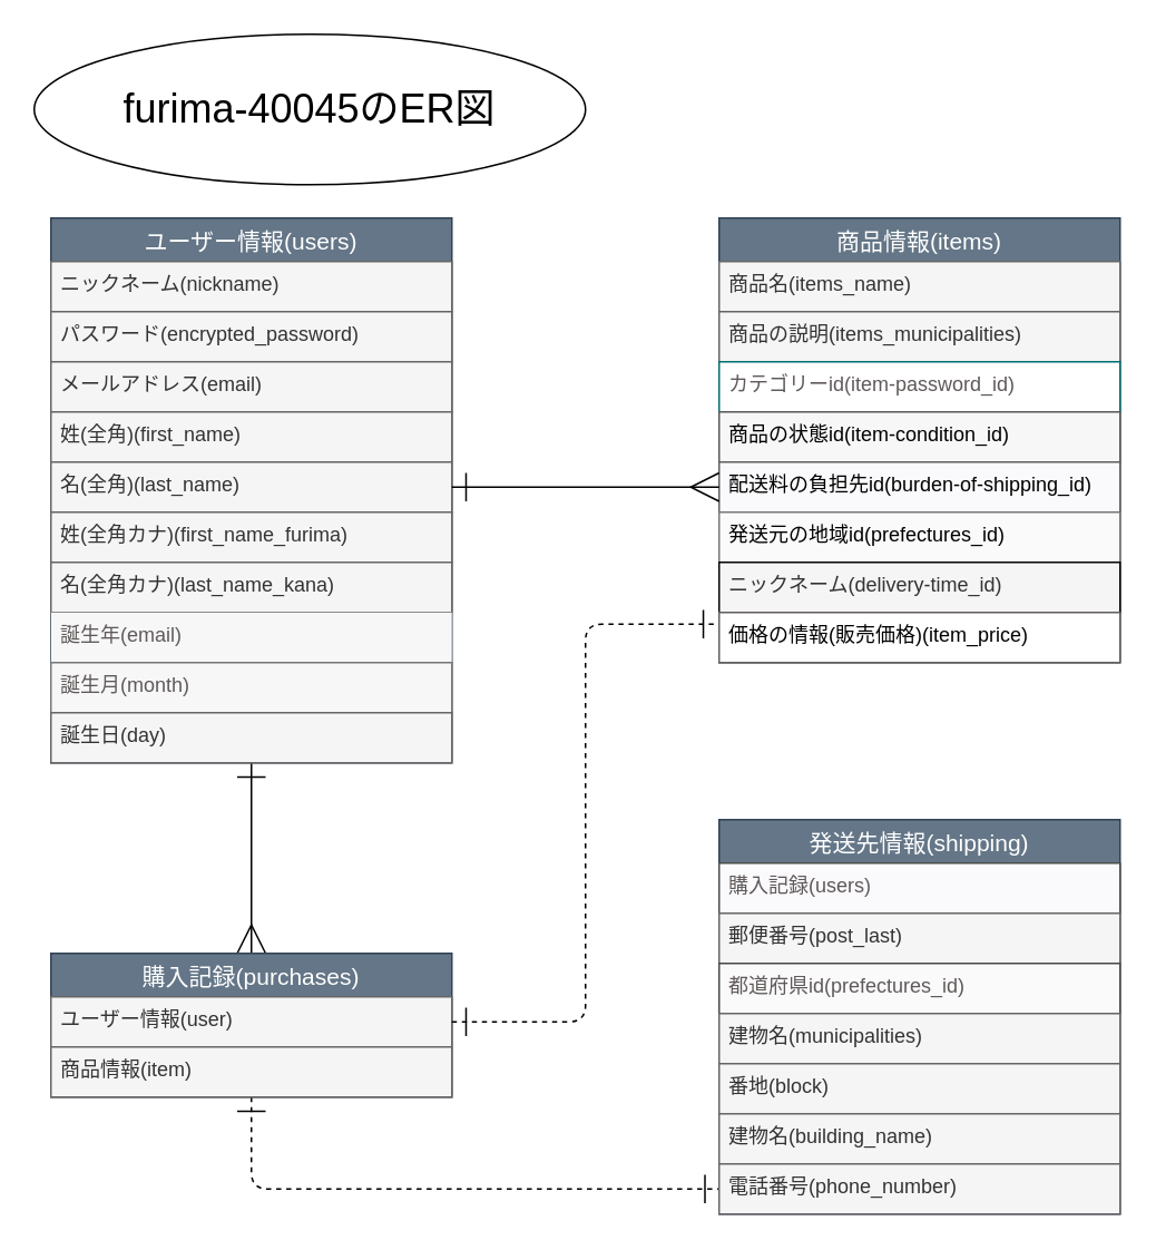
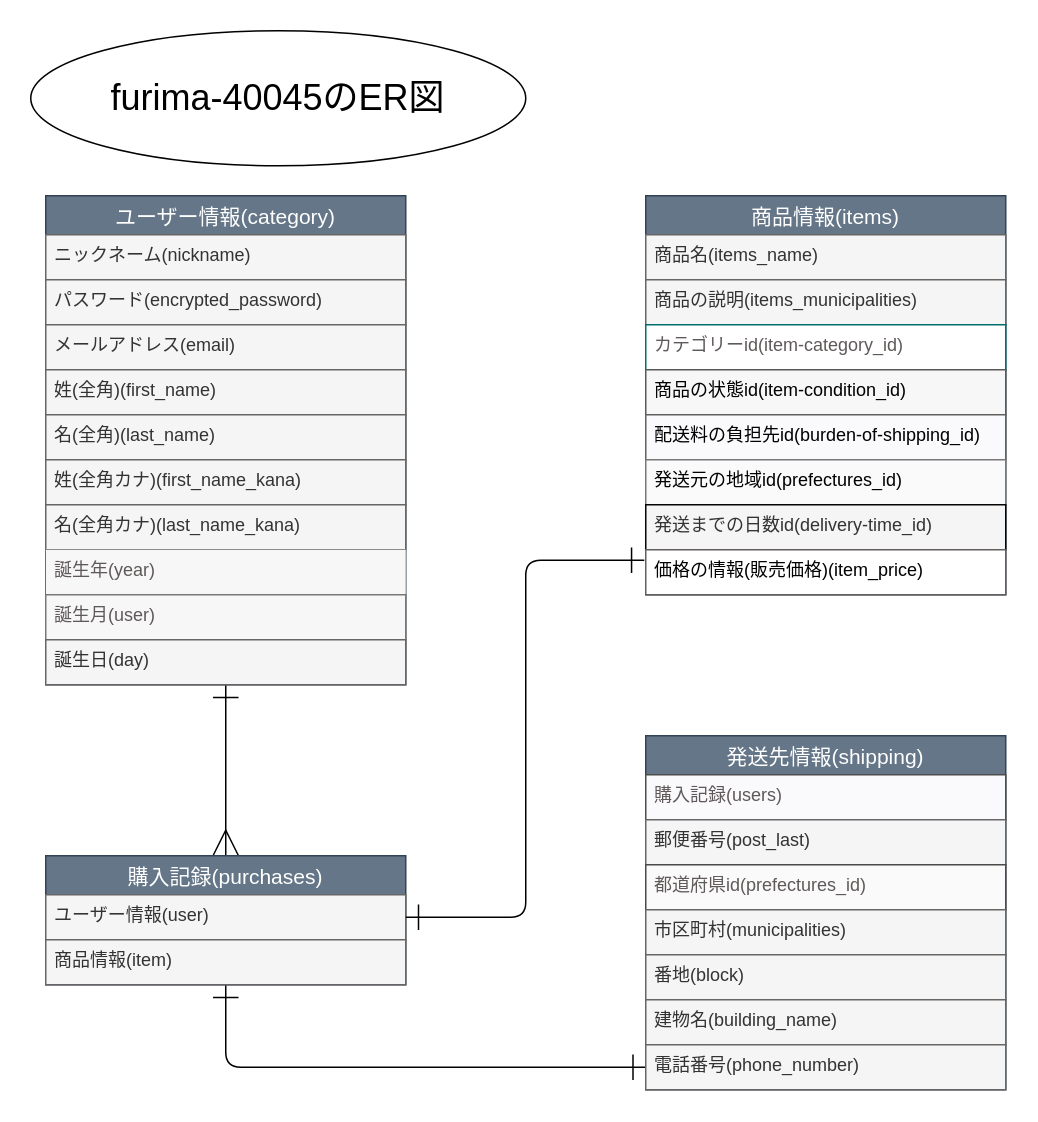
- <mxCell id="4" value="ユーザー情報(users)" style="swimlane;fontStyle=0;childLayout=stackLayout;horizontal=1;startSize=26;horizontalStack=0;resizeParent=1;resizeParentMax=0;resizeLast=0;collapsible=1;marginBottom=0;align=center;fontSize=14;fillColor=#647687;fontColor=#ffffff;strokeColor=#314354;" vertex="1" parent="1"><mxGeometry x="30" y="130" width="240" height="326" as="geometry"><mxRectangle x="40" y="120" width="60" height="30" as="alternateBounds" /></mxGeometry></mxCell>
+ <mxCell id="4" value="ユーザー情報(category)" style="swimlane;fontStyle=0;childLayout=stackLayout;horizontal=1;startSize=26;horizontalStack=0;resizeParent=1;resizeParentMax=0;resizeLast=0;collapsible=1;marginBottom=0;align=center;fontSize=14;fillColor=#647687;fontColor=#ffffff;strokeColor=#314354;" vertex="1" parent="1"><mxGeometry x="30" y="130" width="240" height="326" as="geometry"><mxRectangle x="40" y="120" width="60" height="30" as="alternateBounds" /></mxGeometry></mxCell>
- <mxCell id="18" value="カテゴリーid(item-password_id) " style="text;strokeColor=#016e6e;fillColor=#FFFFFF;spacingLeft=4;spacingRight=4;overflow=hidden;rotatable=0;points=[[0,0.5],[1,0.5]];portConstraint=eastwest;fontSize=12;fontColor=#5f5959;" vertex="1" parent="15"><mxGeometry y="86" width="240" height="30" as="geometry" /></mxCell>
+ <mxCell id="18" value="カテゴリーid(item-category_id) " style="text;strokeColor=#016e6e;fillColor=#FFFFFF;spacingLeft=4;spacingRight=4;overflow=hidden;rotatable=0;points=[[0,0.5],[1,0.5]];portConstraint=eastwest;fontSize=12;fontColor=#5f5959;" vertex="1" parent="15"><mxGeometry y="86" width="240" height="30" as="geometry" /></mxCell>
- <mxCell id="36" style="edgeStyle=orthogonalEdgeStyle;html=1;entryX=0;entryY=0.5;entryDx=0;entryDy=0;strokeColor=#000000;strokeWidth=1;fontSize=12;fontColor=#5f5959;startArrow=ERone;startFill=0;endArrow=ERmany;endFill=0;startSize=15;endSize=15;" edge="1" parent="1" source="9" target="20"><mxGeometry relative="1" as="geometry" /></mxCell>
- <mxCell id="10" value="姓(全角カナ)(first_name_furima)" style="text;strokeColor=#666666;fillColor=#f5f5f5;spacingLeft=4;spacingRight=4;overflow=hidden;rotatable=0;points=[[0,0.5],[1,0.5]];portConstraint=eastwest;fontSize=12;fontColor=#333333;" vertex="1" parent="4"><mxGeometry y="176" width="240" height="30" as="geometry" /></mxCell>
+ <mxCell id="10" value="姓(全角カナ)(first_name_kana)" style="text;strokeColor=#666666;fillColor=#f5f5f5;spacingLeft=4;spacingRight=4;overflow=hidden;rotatable=0;points=[[0,0.5],[1,0.5]];portConstraint=eastwest;fontSize=12;fontColor=#333333;" vertex="1" parent="4"><mxGeometry y="176" width="240" height="30" as="geometry" /></mxCell>
- <mxCell id="22" value="ニックネーム(delivery-time_id)" style="text;strokeColor=#050505;fillColor=#f5f5f5;spacingLeft=4;spacingRight=4;overflow=hidden;rotatable=0;points=[[0,0.5],[1,0.5]];portConstraint=eastwest;fontSize=12;fontColor=#333333;" vertex="1" parent="15"><mxGeometry y="206" width="240" height="30" as="geometry" /></mxCell>
+ <mxCell id="22" value="発送までの日数id(delivery-time_id)" style="text;strokeColor=#050505;fillColor=#f5f5f5;spacingLeft=4;spacingRight=4;overflow=hidden;rotatable=0;points=[[0,0.5],[1,0.5]];portConstraint=eastwest;fontSize=12;fontColor=#333333;" vertex="1" parent="15"><mxGeometry y="206" width="240" height="30" as="geometry" /></mxCell>
- <mxCell id="12" value="誕生年(email)" style="text;strokeColor=none;fillColor=#f7f7f7;spacingLeft=4;spacingRight=4;overflow=hidden;rotatable=0;points=[[0,0.5],[1,0.5]];portConstraint=eastwest;fontSize=12;fontColor=#5f5959;" vertex="1" parent="4"><mxGeometry y="236" width="240" height="30" as="geometry" /></mxCell>
+ <mxCell id="12" value="誕生年(year)" style="text;strokeColor=none;fillColor=#f7f7f7;spacingLeft=4;spacingRight=4;overflow=hidden;rotatable=0;points=[[0,0.5],[1,0.5]];portConstraint=eastwest;fontSize=12;fontColor=#5f5959;" vertex="1" parent="4"><mxGeometry y="236" width="240" height="30" as="geometry" /></mxCell>
- <mxCell id="13" value="誕生月(month)" style="text;strokeColor=#787878;fillColor=#f7f7f7;spacingLeft=4;spacingRight=4;overflow=hidden;rotatable=0;points=[[0,0.5],[1,0.5]];portConstraint=eastwest;fontSize=12;fontColor=#5f5959;" vertex="1" parent="4"><mxGeometry y="266" width="240" height="30" as="geometry" /></mxCell>
+ <mxCell id="13" value="誕生月(user)" style="text;strokeColor=#787878;fillColor=#f7f7f7;spacingLeft=4;spacingRight=4;overflow=hidden;rotatable=0;points=[[0,0.5],[1,0.5]];portConstraint=eastwest;fontSize=12;fontColor=#5f5959;" vertex="1" parent="4"><mxGeometry y="266" width="240" height="30" as="geometry" /></mxCell>
- <mxCell id="37" style="edgeStyle=orthogonalEdgeStyle;html=1;entryX=-0.004;entryY=0.233;entryDx=0;entryDy=0;entryPerimeter=0;strokeColor=#000000;strokeWidth=1;fontSize=12;fontColor=#5f5959;startArrow=ERone;startFill=0;endArrow=ERone;endFill=0;startSize=15;endSize=15;dashed=1;" edge="1" parent="1" source="26" target="23"><mxGeometry relative="1" as="geometry" /></mxCell>
+ <mxCell id="37" style="edgeStyle=orthogonalEdgeStyle;html=1;entryX=-0.004;entryY=0.233;entryDx=0;entryDy=0;entryPerimeter=0;strokeColor=#000000;strokeWidth=1;fontSize=12;fontColor=#5f5959;startArrow=ERone;startFill=0;endArrow=ERone;endFill=0;startSize=15;endSize=15;" edge="1" parent="1" source="26" target="23"><mxGeometry relative="1" as="geometry" /></mxCell>
- <mxCell id="32" value="建物名(municipalities)" style="text;strokeColor=#666666;fillColor=#f5f5f5;spacingLeft=4;spacingRight=4;overflow=hidden;rotatable=0;points=[[0,0.5],[1,0.5]];portConstraint=eastwest;fontSize=12;fontColor=#333333;" vertex="1" parent="28"><mxGeometry y="116" width="240" height="30" as="geometry" /></mxCell>
+ <mxCell id="32" value="市区町村(municipalities)" style="text;strokeColor=#666666;fillColor=#f5f5f5;spacingLeft=4;spacingRight=4;overflow=hidden;rotatable=0;points=[[0,0.5],[1,0.5]];portConstraint=eastwest;fontSize=12;fontColor=#333333;" vertex="1" parent="28"><mxGeometry y="116" width="240" height="30" as="geometry" /></mxCell>
- <mxCell id="24" style="edgeStyle=orthogonalEdgeStyle;html=1;entryX=0;entryY=0.5;entryDx=0;entryDy=0;strokeColor=#000000;strokeWidth=1;fontSize=12;fontColor=#5f5959;startArrow=ERone;startFill=0;endArrow=ERone;endFill=0;startSize=15;endSize=15;dashed=1;" edge="1" parent="1" source="25" target="35"><mxGeometry relative="1" as="geometry" /></mxCell>
+ <mxCell id="24" style="edgeStyle=orthogonalEdgeStyle;html=1;entryX=0;entryY=0.5;entryDx=0;entryDy=0;strokeColor=#000000;strokeWidth=1;fontSize=12;fontColor=#5f5959;startArrow=ERone;startFill=0;endArrow=ERone;endFill=0;startSize=15;endSize=15;" edge="1" parent="1" source="25" target="35"><mxGeometry relative="1" as="geometry" /></mxCell>
